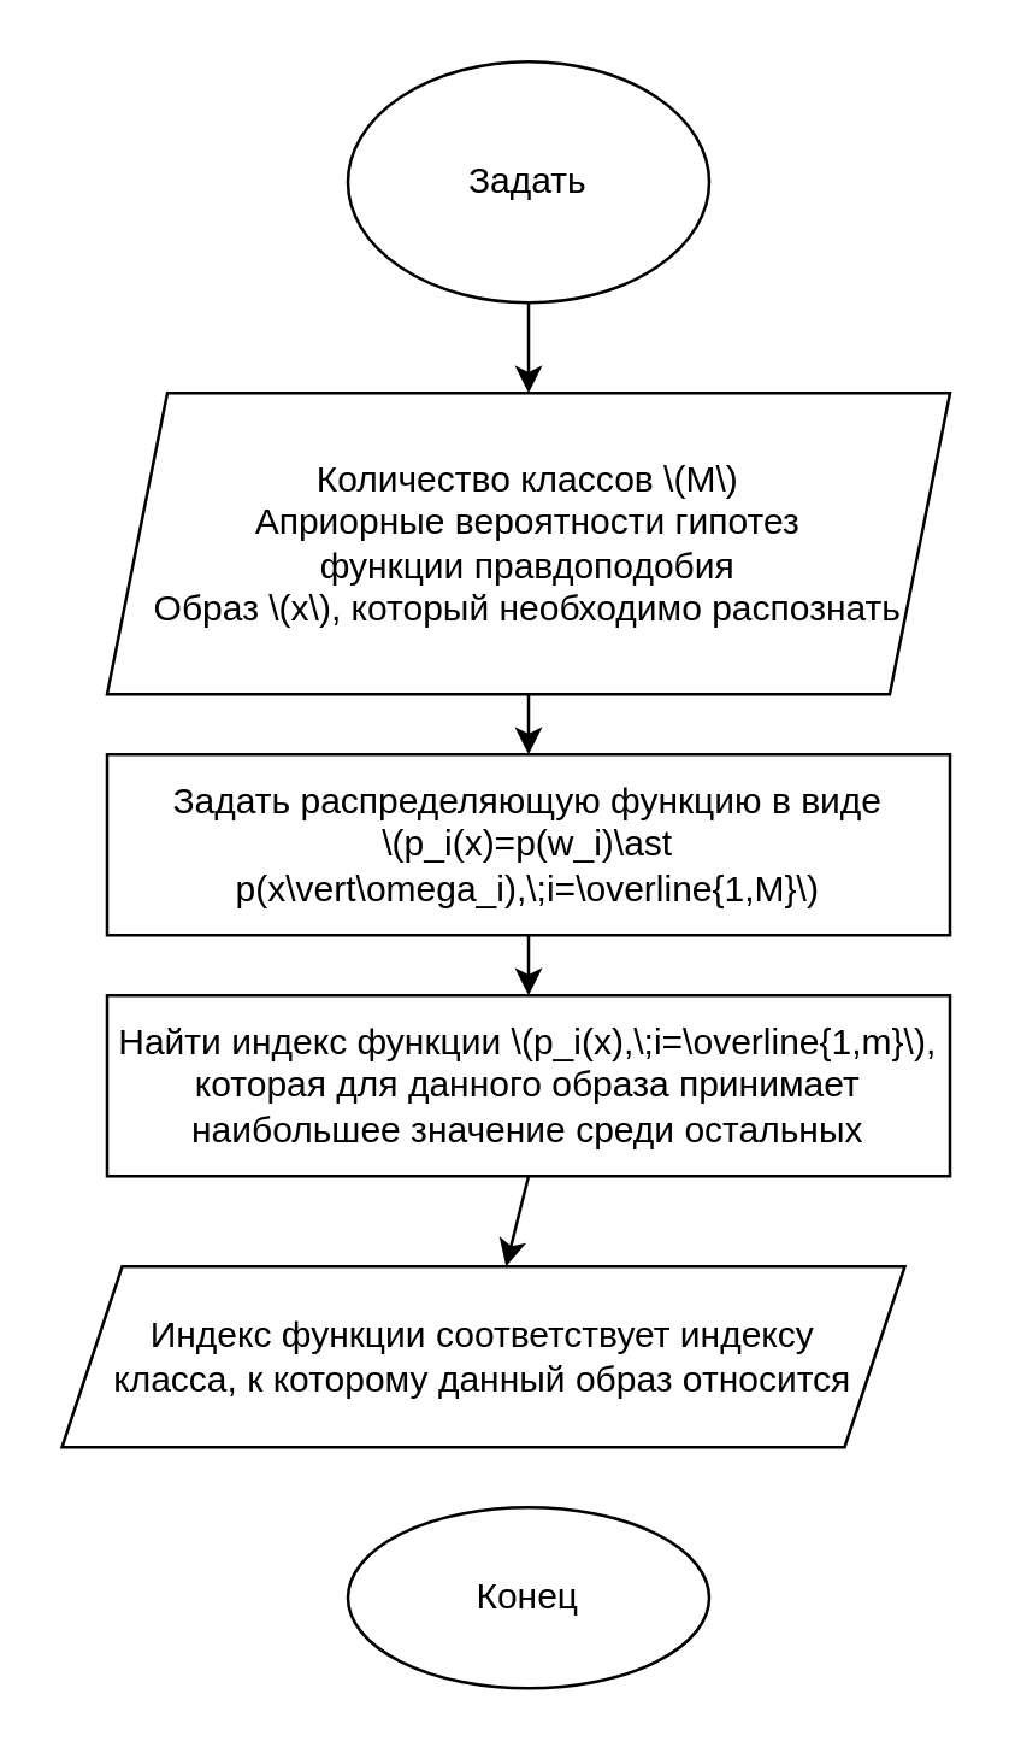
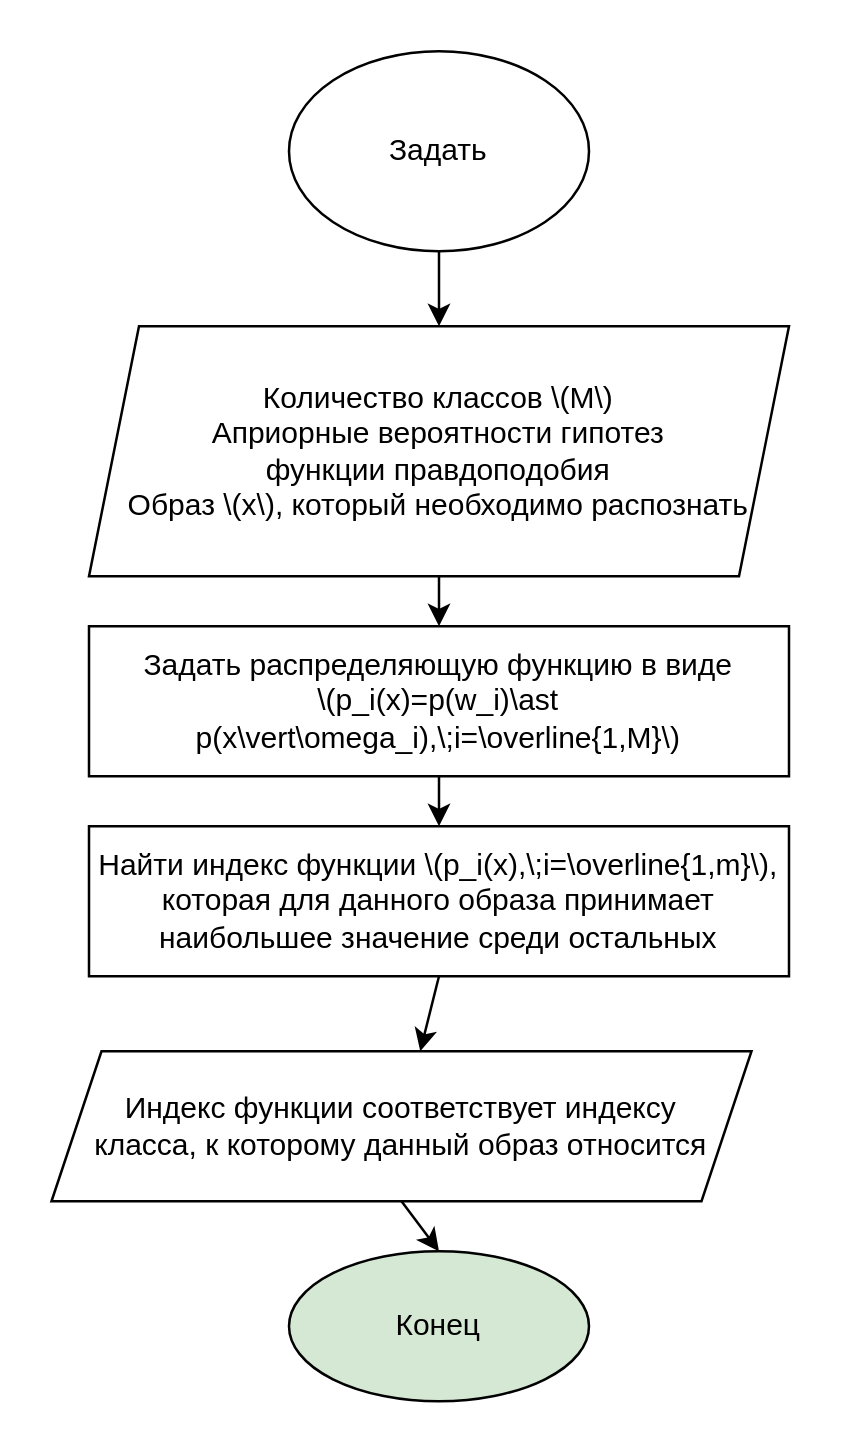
+ <mxCell id="11" value="" style="endArrow=classic;html=1;exitX=0.5;exitY=1;exitDx=0;exitDy=0;entryX=0.5;entryY=0;entryDx=0;entryDy=0;" parent="1" source="10" edge="1" target="12"><mxGeometry width="50" height="50" relative="1" as="geometry"><mxPoint x="175" y="510" as="sourcePoint" /><mxPoint x="175" y="670" as="targetPoint" /></mxGeometry></mxCell>
- <mxCell id="12" value="Конец" style="ellipse;whiteSpace=wrap;html=1;" parent="1" vertex="1"><mxGeometry x="115" y="500" width="120" height="60" as="geometry" /></mxCell>
+ <mxCell id="12" value="Конец" style="ellipse;whiteSpace=wrap;html=1;fillColor=#d5e8d4;" parent="1" vertex="1"><mxGeometry x="115" y="500" width="120" height="60" as="geometry" /></mxCell>
